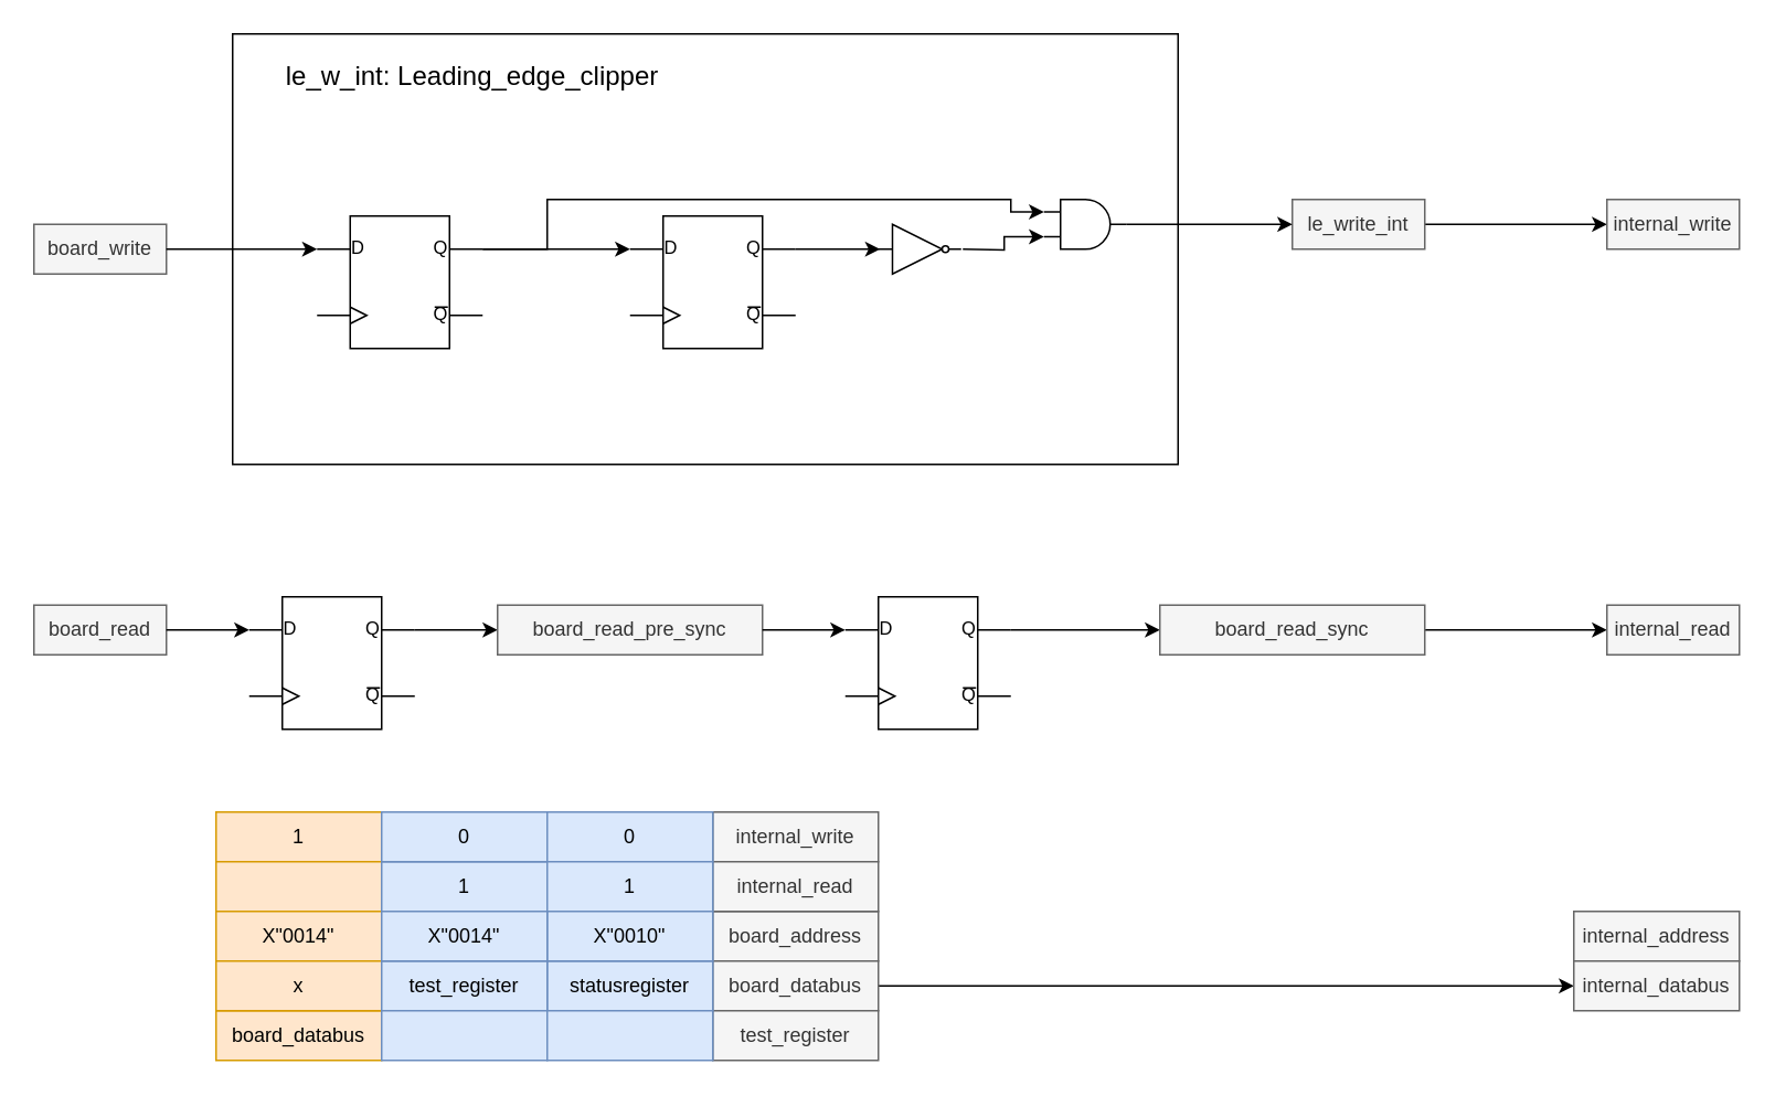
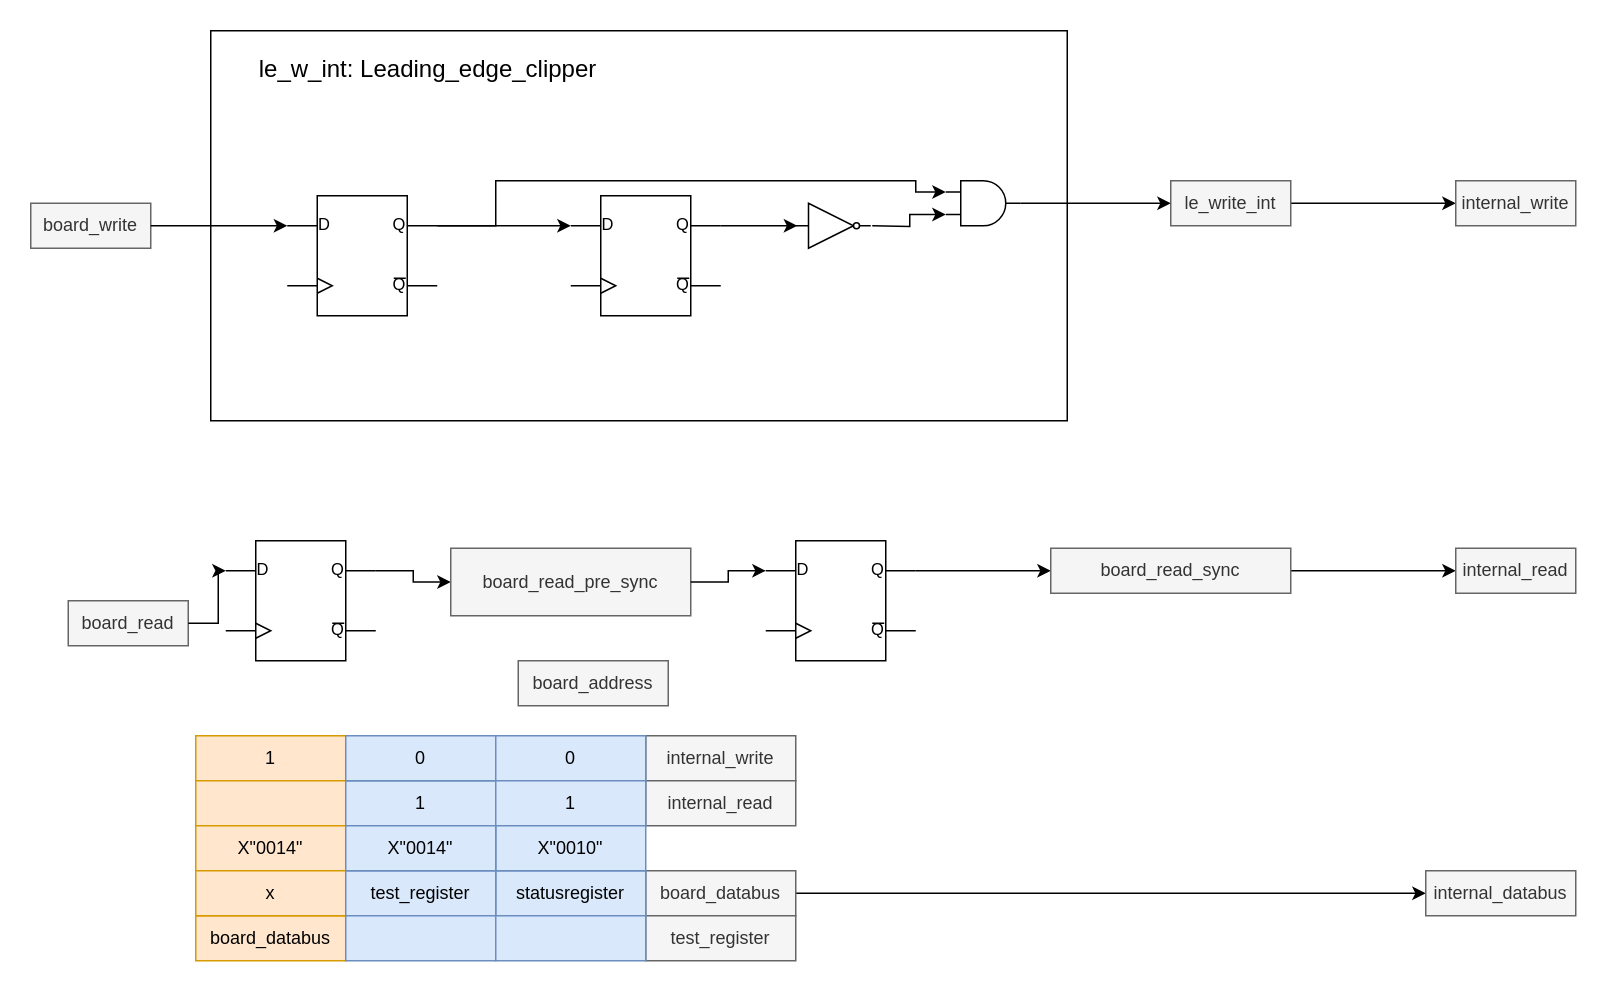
- <mxCell id="17" value="board_read" style="text;html=1;align=center;verticalAlign=middle;whiteSpace=wrap;rounded=0;fillColor=#f5f5f5;fontColor=#333333;strokeColor=#666666;" vertex="1" parent="1"><mxGeometry x="20" y="365" width="80" height="30" as="geometry" /></mxCell>
+ <mxCell id="17" value="board_read" style="text;html=1;align=center;verticalAlign=middle;whiteSpace=wrap;rounded=0;fillColor=#f5f5f5;fontColor=#333333;strokeColor=#666666;" vertex="1" parent="1"><mxGeometry x="45" y="400" width="80" height="30" as="geometry" /></mxCell>
- <mxCell id="21" value="board_read_pre_sync" style="text;html=1;align=center;verticalAlign=middle;whiteSpace=wrap;rounded=0;fillColor=#f5f5f5;fontColor=#333333;strokeColor=#666666;" vertex="1" parent="1"><mxGeometry x="300" y="365" width="160" height="30" as="geometry" /></mxCell>
+ <mxCell id="21" value="board_read_pre_sync" style="text;html=1;align=center;verticalAlign=middle;whiteSpace=wrap;rounded=0;fillColor=#f5f5f5;fontColor=#333333;strokeColor=#666666;" vertex="1" parent="1"><mxGeometry x="300" y="365" width="160" height="45" as="geometry" /></mxCell>
- <mxCell id="27" value="board_address" style="text;html=1;align=center;verticalAlign=middle;whiteSpace=wrap;rounded=0;fillColor=#f5f5f5;fontColor=#333333;strokeColor=#666666;" vertex="1" parent="1"><mxGeometry x="430" y="550" width="100" height="30" as="geometry" /></mxCell>
+ <mxCell id="27" value="board_address" style="text;html=1;align=center;verticalAlign=middle;whiteSpace=wrap;rounded=0;fillColor=#f5f5f5;fontColor=#333333;strokeColor=#666666;" vertex="1" parent="1"><mxGeometry x="345" y="440" width="100" height="30" as="geometry" /></mxCell>
- <mxCell id="50" value="internal_address" style="text;html=1;align=center;verticalAlign=middle;whiteSpace=wrap;rounded=0;fillColor=#f5f5f5;fontColor=#333333;strokeColor=#666666;" vertex="1" parent="1"><mxGeometry x="950" y="550" width="100" height="30" as="geometry" /></mxCell>
